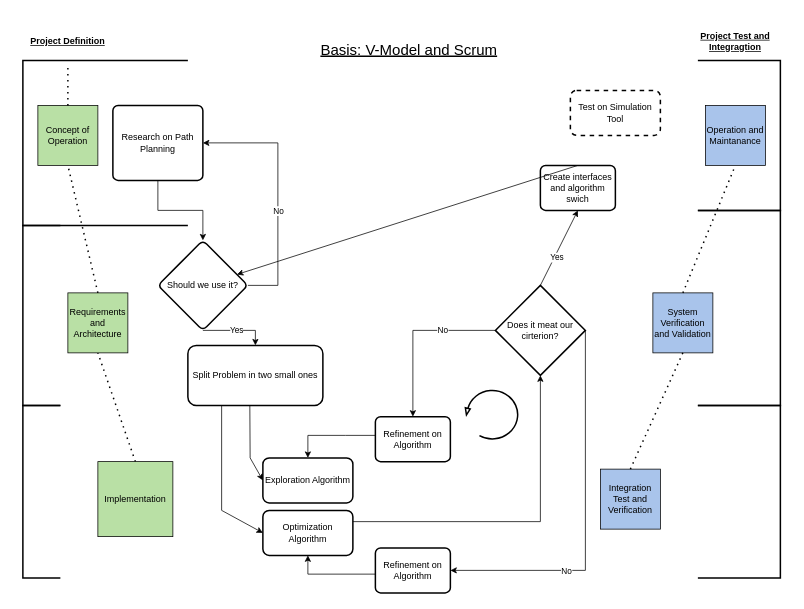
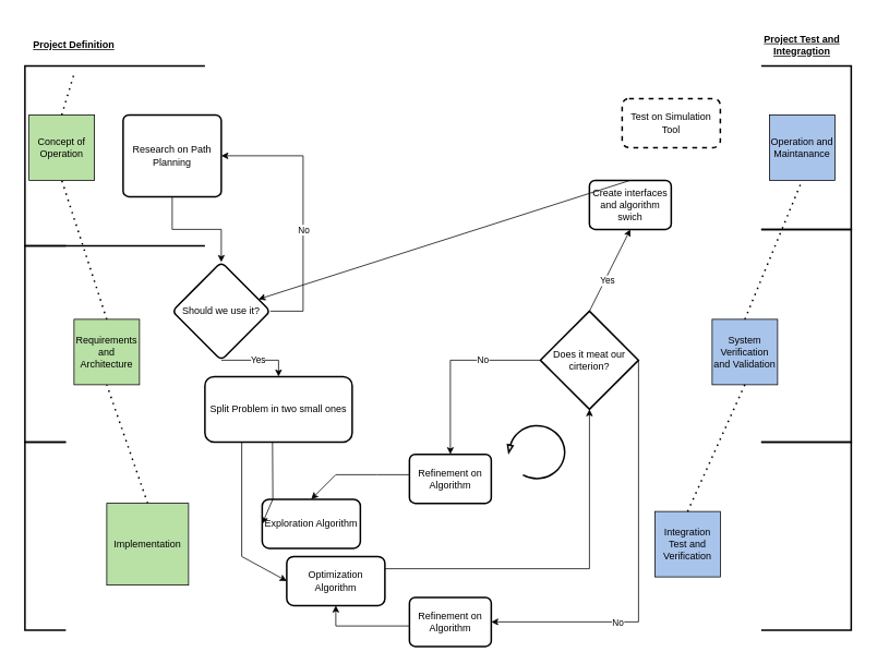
- <mxCell id="32" value="Basis: V-Model and Scrum" style="text;html=1;strokeColor=none;fillColor=none;align=center;verticalAlign=middle;whiteSpace=wrap;rounded=0;fontSize=20;fontStyle=4" parent="1" vertex="1"><mxGeometry x="405" y="20" width="280" height="90" as="geometry" /></mxCell>
- <mxCell id="17" value="Concept of Operation" style="whiteSpace=wrap;html=1;aspect=fixed;fillColor=#B9E0A5;" parent="1" vertex="1"><mxGeometry x="50" y="140" width="80" height="80" as="geometry" /></mxCell>
+ <mxCell id="17" value="Concept of Operation" style="whiteSpace=wrap;html=1;aspect=fixed;fillColor=#B9E0A5;" parent="1" vertex="1"><mxGeometry x="35" y="140" width="80" height="80" as="geometry" /></mxCell>
- <mxCell id="11" value="Exploration Algorithm" style="whiteSpace=wrap;html=1;rounded=1;arcSize=14;strokeWidth=2;" parent="1" vertex="1"><mxGeometry x="350" y="610" width="120" height="60" as="geometry" /></mxCell>
+ <mxCell id="11" value="Exploration Algorithm" style="whiteSpace=wrap;html=1;rounded=1;arcSize=14;strokeWidth=2;" parent="1" vertex="1"><mxGeometry x="320" y="610" width="120" height="60" as="geometry" /></mxCell>
